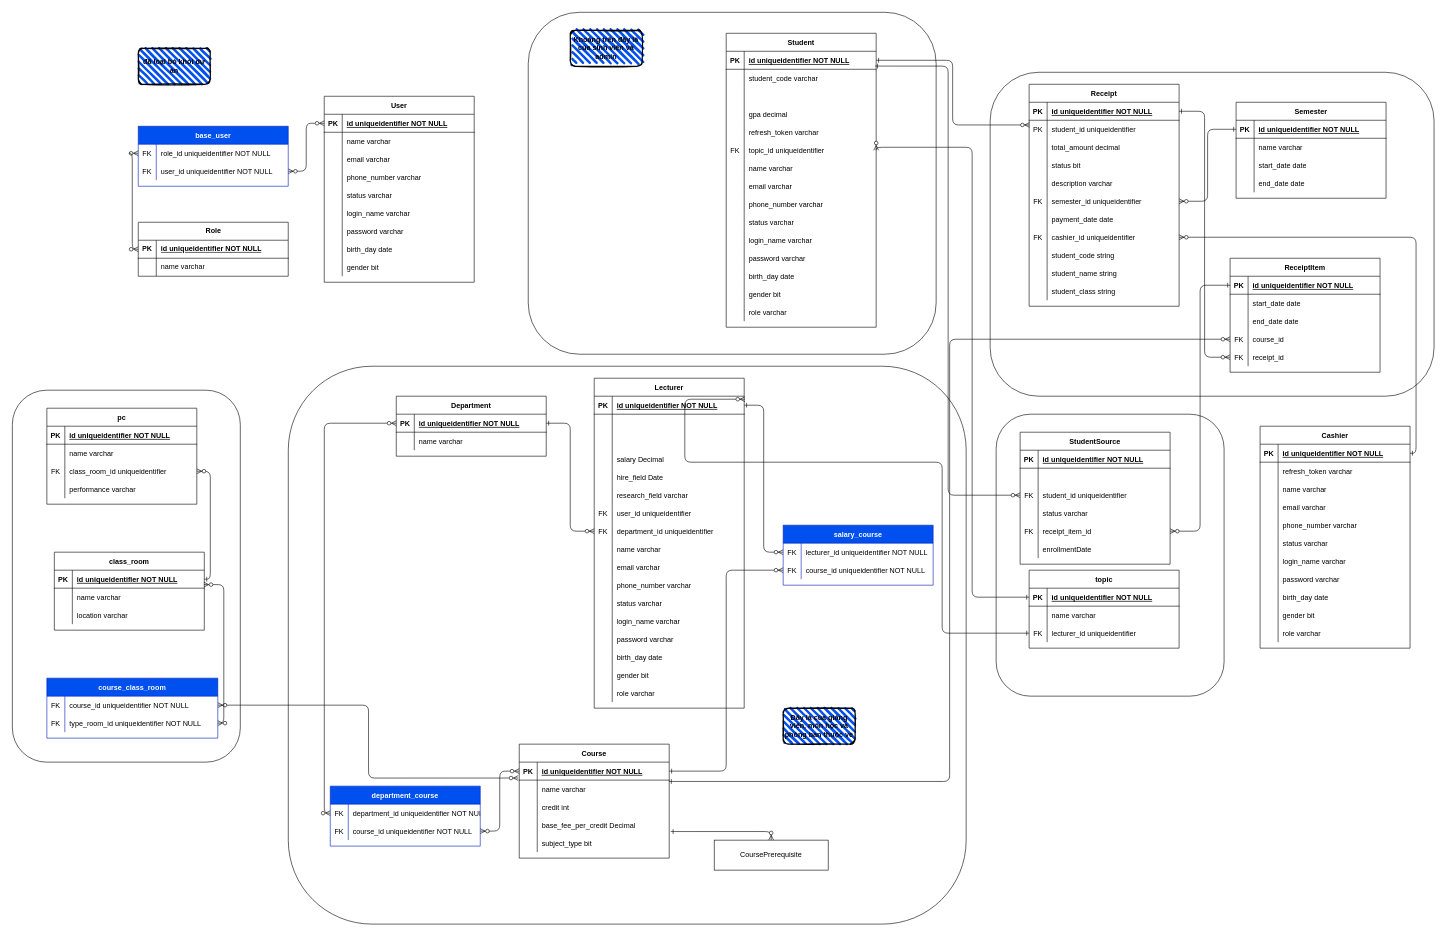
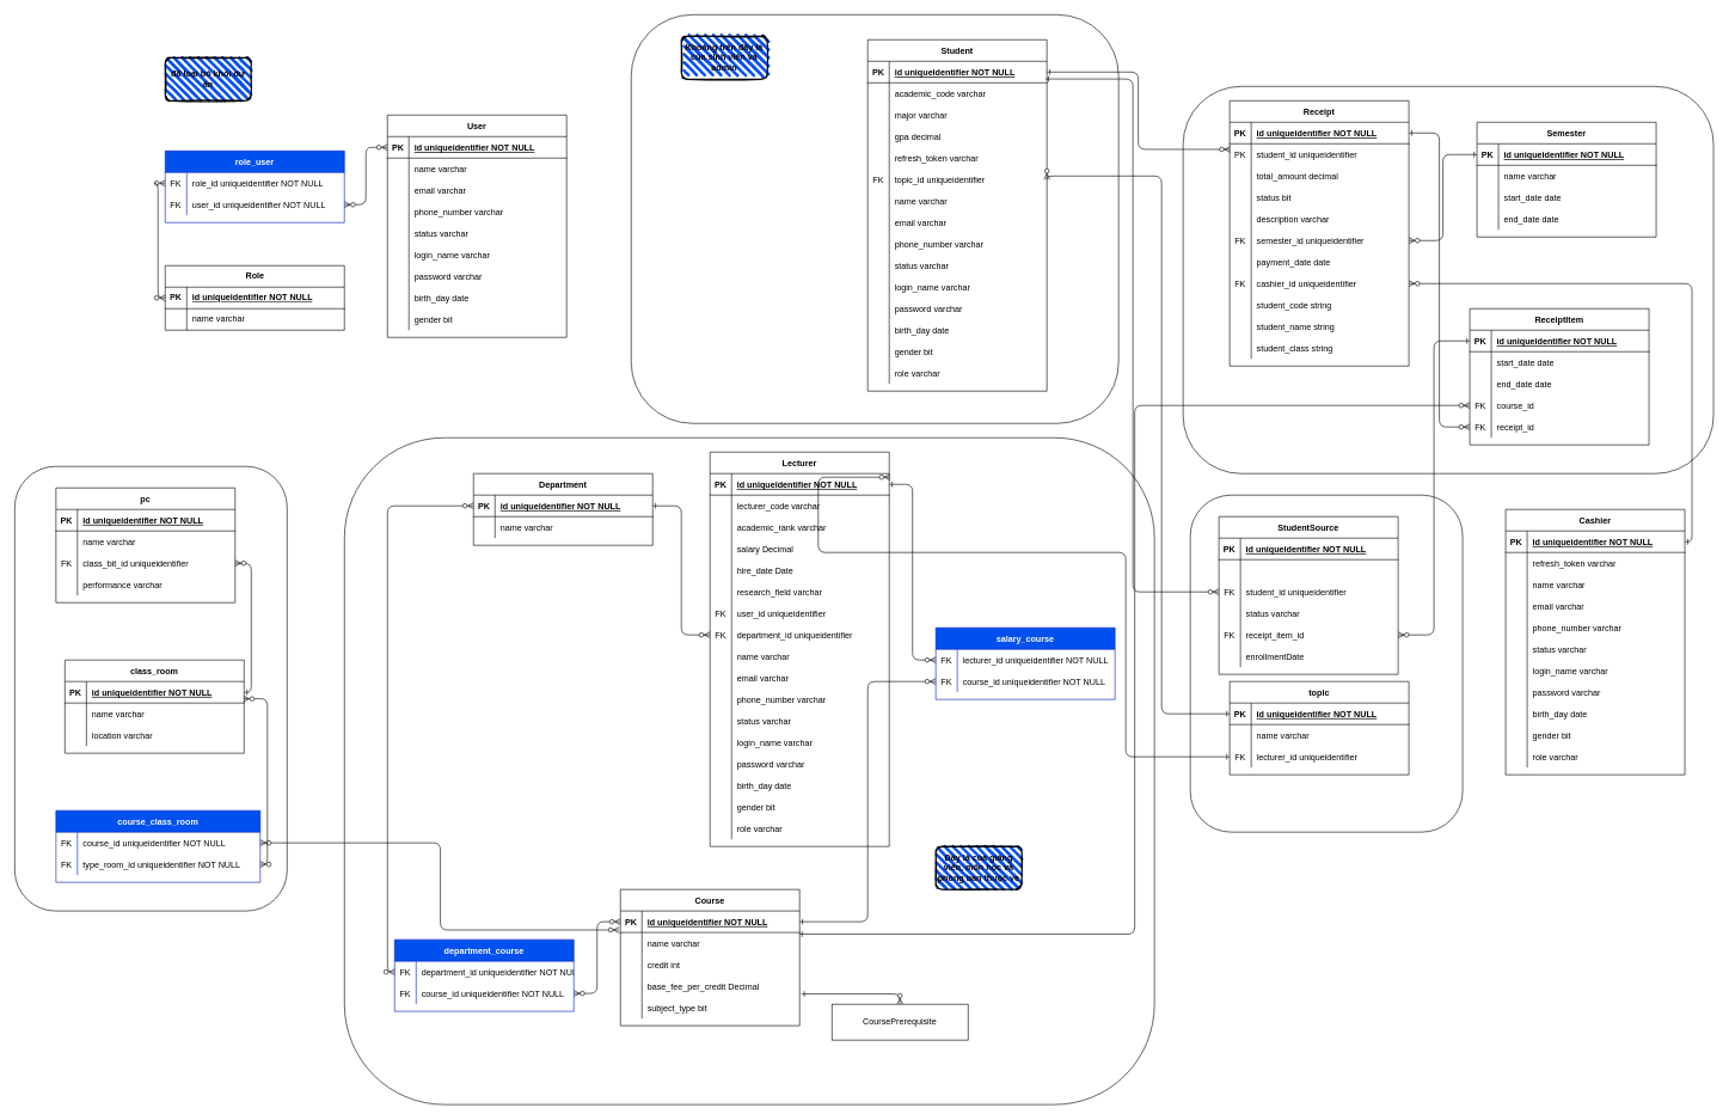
- <mxCell id="151" value="student_code varchar" style="shape=partialRectangle;overflow=hidden;connectable=0;fillColor=none;top=0;left=0;bottom=0;right=0;align=left;spacingLeft=6;" parent="149" vertex="1"><mxGeometry x="30" width="220" height="30" as="geometry"><mxRectangle width="220" height="30" as="alternateBounds" /></mxGeometry></mxCell>
+ <mxCell id="151" value="academic_code varchar" style="shape=partialRectangle;overflow=hidden;connectable=0;fillColor=none;top=0;left=0;bottom=0;right=0;align=left;spacingLeft=6;" parent="149" vertex="1"><mxGeometry x="30" width="220" height="30" as="geometry"><mxRectangle width="220" height="30" as="alternateBounds" /></mxGeometry></mxCell>
+ <mxCell id="154" value="major varchar" style="shape=partialRectangle;overflow=hidden;connectable=0;fillColor=none;top=0;left=0;bottom=0;right=0;align=left;spacingLeft=6;" parent="152" vertex="1"><mxGeometry x="30" width="220" height="30" as="geometry"><mxRectangle width="220" height="30" as="alternateBounds" /></mxGeometry></mxCell>
- <mxCell id="52" value="base_user" style="shape=table;startSize=30;container=1;collapsible=1;childLayout=tableLayout;fixedRows=1;rowLines=0;fontStyle=1;align=center;resizeLast=1;fillColor=#0050ef;fontColor=#ffffff;strokeColor=#001DBC;" parent="1" vertex="1"><mxGeometry x="229.92" y="210" width="250" height="100" as="geometry" /></mxCell>
+ <mxCell id="52" value="role_user" style="shape=table;startSize=30;container=1;collapsible=1;childLayout=tableLayout;fixedRows=1;rowLines=0;fontStyle=1;align=center;resizeLast=1;fillColor=#0050ef;fontColor=#ffffff;strokeColor=#001DBC;" parent="1" vertex="1"><mxGeometry x="229.92" y="210" width="250" height="100" as="geometry" /></mxCell>
+ <mxCell id="80" value="lecturer_code varchar" style="shape=partialRectangle;overflow=hidden;connectable=0;fillColor=none;top=0;left=0;bottom=0;right=0;align=left;spacingLeft=6;" parent="78" vertex="1"><mxGeometry x="30" width="220" height="30" as="geometry"><mxRectangle width="220" height="30" as="alternateBounds" /></mxGeometry></mxCell>
+ <mxCell id="83" value="academic_rank varchar" style="shape=partialRectangle;overflow=hidden;connectable=0;fillColor=none;top=0;left=0;bottom=0;right=0;align=left;spacingLeft=6;" parent="81" vertex="1"><mxGeometry x="30" width="220" height="30" as="geometry"><mxRectangle width="220" height="30" as="alternateBounds" /></mxGeometry></mxCell>
- <mxCell id="280" value="class_room_id uniqueidentifier" style="shape=partialRectangle;connectable=0;fillColor=none;top=0;left=0;bottom=0;right=0;align=left;spacingLeft=6;overflow=hidden;" parent="278" vertex="1"><mxGeometry x="30" width="220" height="30" as="geometry"><mxRectangle width="220" height="30" as="alternateBounds" /></mxGeometry></mxCell>
+ <mxCell id="280" value="class_bit_id uniqueidentifier" style="shape=partialRectangle;connectable=0;fillColor=none;top=0;left=0;bottom=0;right=0;align=left;spacingLeft=6;overflow=hidden;" parent="278" vertex="1"><mxGeometry x="30" width="220" height="30" as="geometry"><mxRectangle width="220" height="30" as="alternateBounds" /></mxGeometry></mxCell>
- <mxCell id="89" value="hire_field Date" style="shape=partialRectangle;connectable=0;fillColor=none;top=0;left=0;bottom=0;right=0;align=left;spacingLeft=6;overflow=hidden;" parent="87" vertex="1"><mxGeometry x="30" width="220" height="30" as="geometry"><mxRectangle width="220" height="30" as="alternateBounds" /></mxGeometry></mxCell>
+ <mxCell id="89" value="hire_date Date" style="shape=partialRectangle;connectable=0;fillColor=none;top=0;left=0;bottom=0;right=0;align=left;spacingLeft=6;overflow=hidden;" parent="87" vertex="1"><mxGeometry x="30" width="220" height="30" as="geometry"><mxRectangle width="220" height="30" as="alternateBounds" /></mxGeometry></mxCell>
- <mxCell id="342" value="CoursePrerequisite" style="rounded=0;whiteSpace=wrap;html=1;" parent="1" vertex="1"><mxGeometry x="1190" y="1400" width="190" height="50" as="geometry" /></mxCell>
+ <mxCell id="342" value="CoursePrerequisite" style="rounded=0;whiteSpace=wrap;html=1;" parent="1" vertex="1"><mxGeometry x="1160" y="1400" width="190" height="50" as="geometry" /></mxCell>
